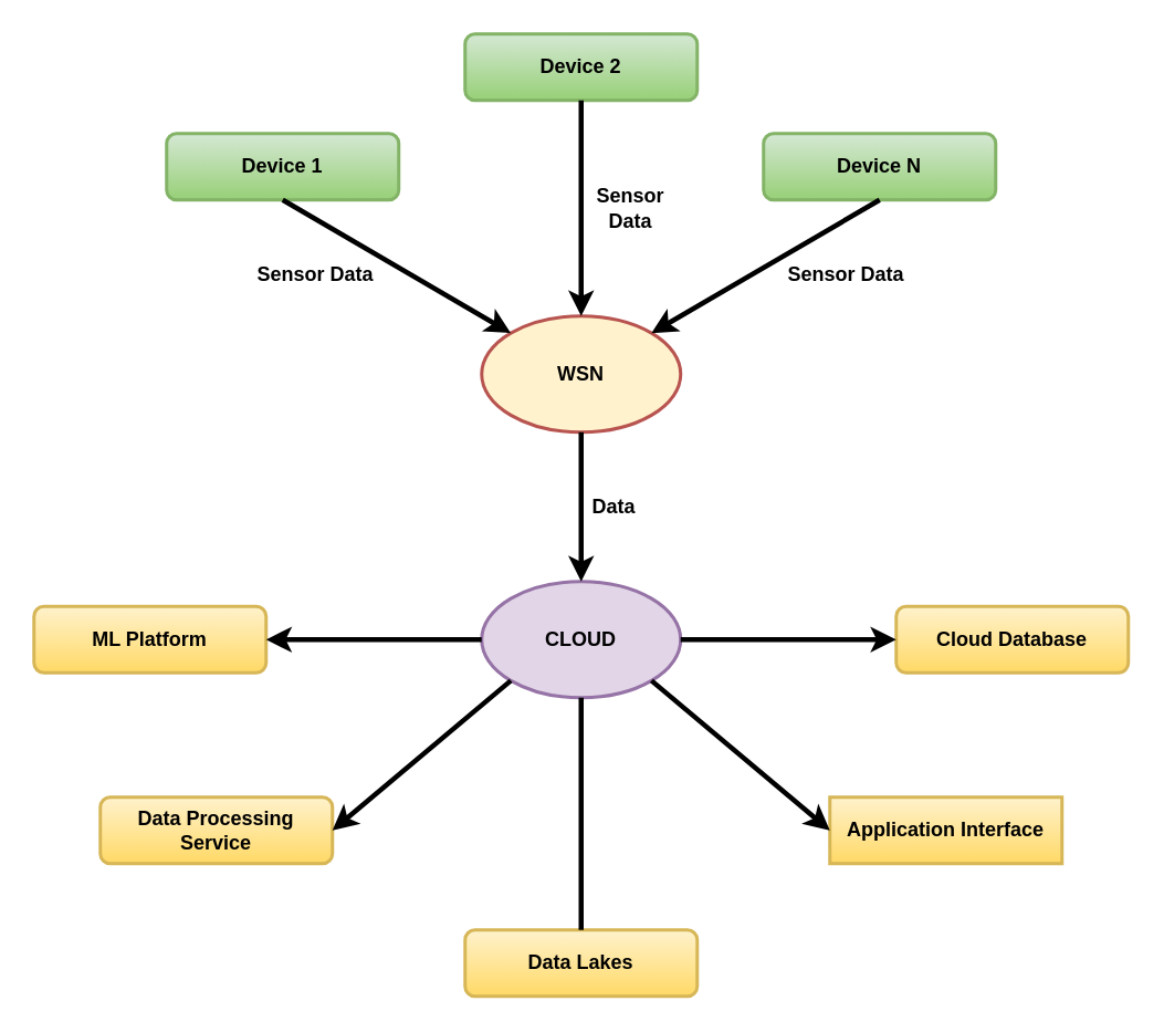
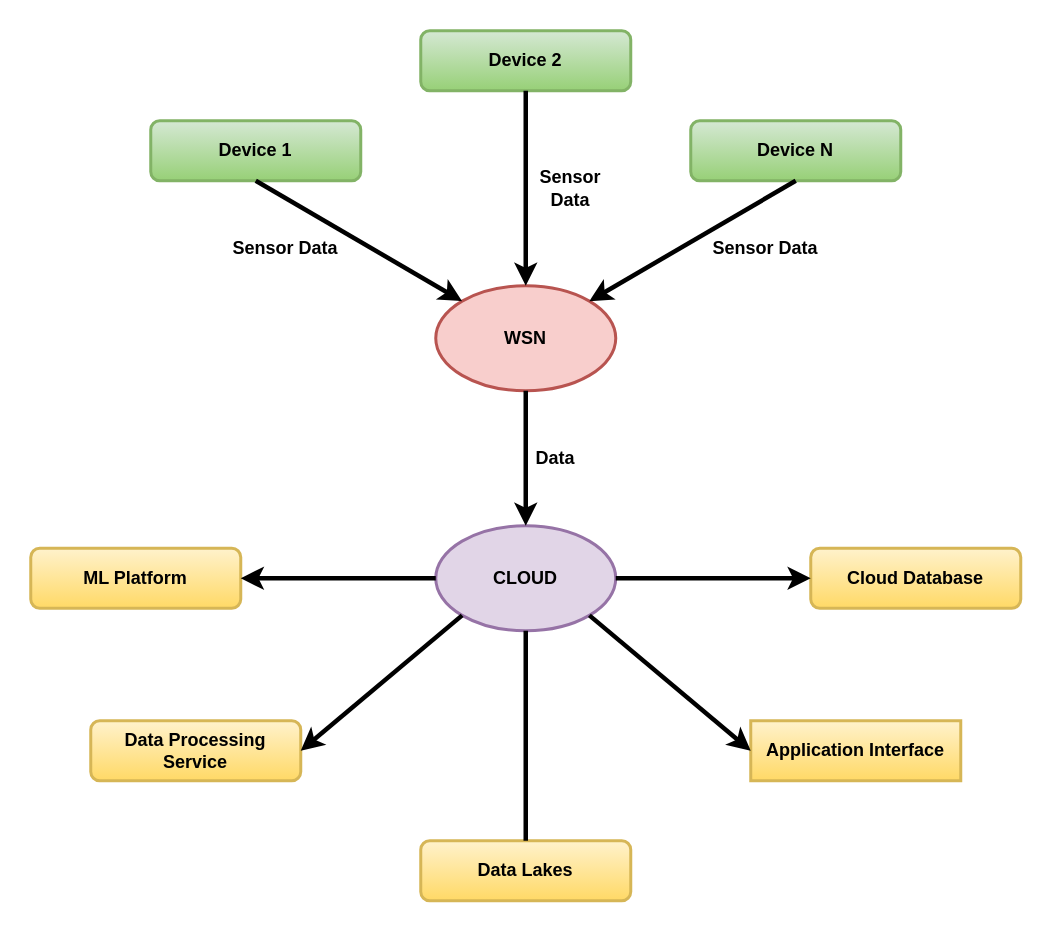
- <mxCell id="2" value="WSN" style="ellipse;whiteSpace=wrap;html=1;fontStyle=1;strokeWidth=2;fillColor=#fff2cc;strokeColor=#b85450;" vertex="1" parent="1"><mxGeometry x="290" y="190" width="120" height="70" as="geometry" /></mxCell>
+ <mxCell id="2" value="WSN" style="ellipse;whiteSpace=wrap;html=1;fontStyle=1;strokeWidth=2;fillColor=#f8cecc;strokeColor=#b85450;" vertex="1" parent="1"><mxGeometry x="290" y="190" width="120" height="70" as="geometry" /></mxCell>
